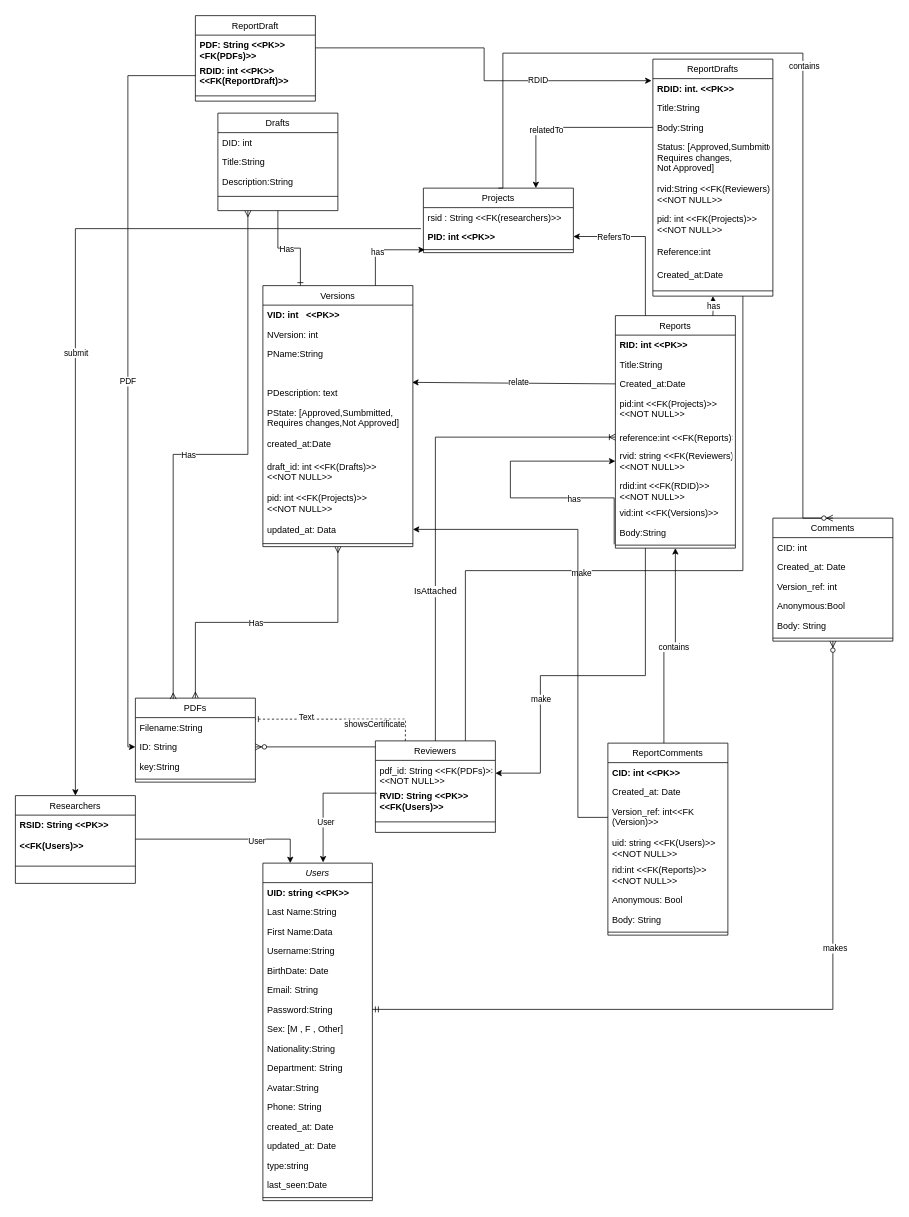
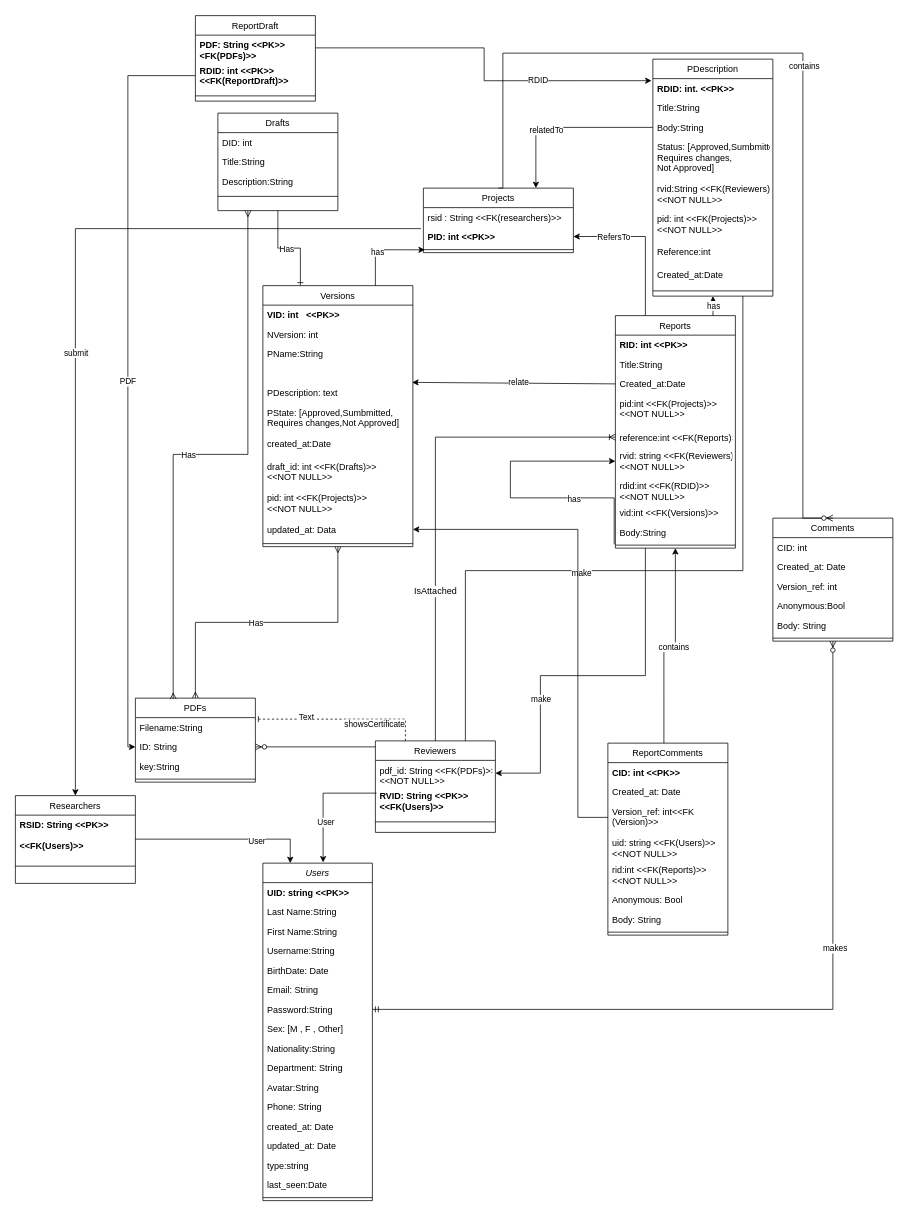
- <mxCell id="67" value="ReportDrafts" style="swimlane;fontStyle=0;align=center;verticalAlign=top;childLayout=stackLayout;horizontal=1;startSize=26;horizontalStack=0;resizeParent=1;resizeLast=0;collapsible=1;marginBottom=0;rounded=0;shadow=0;strokeWidth=1;" parent="1" vertex="1"><mxGeometry x="870" y="78" width="160" height="316" as="geometry"><mxRectangle x="340" y="380" width="170" height="26" as="alternateBounds" /></mxGeometry></mxCell>
+ <mxCell id="67" value="PDescription" style="swimlane;fontStyle=0;align=center;verticalAlign=top;childLayout=stackLayout;horizontal=1;startSize=26;horizontalStack=0;resizeParent=1;resizeLast=0;collapsible=1;marginBottom=0;rounded=0;shadow=0;strokeWidth=1;" parent="1" vertex="1"><mxGeometry x="870" y="78" width="160" height="316" as="geometry"><mxRectangle x="340" y="380" width="170" height="26" as="alternateBounds" /></mxGeometry></mxCell>
- <mxCell id="43" value="First Name:Data" style="text;align=left;verticalAlign=top;spacingLeft=4;spacingRight=4;overflow=hidden;rotatable=0;points=[[0,0.5],[1,0.5]];portConstraint=eastwest;rounded=0;shadow=0;html=0;" parent="40" vertex="1"><mxGeometry y="78" width="146" height="26" as="geometry" /></mxCell>
+ <mxCell id="43" value="First Name:String" style="text;align=left;verticalAlign=top;spacingLeft=4;spacingRight=4;overflow=hidden;rotatable=0;points=[[0,0.5],[1,0.5]];portConstraint=eastwest;rounded=0;shadow=0;html=0;" parent="40" vertex="1"><mxGeometry y="78" width="146" height="26" as="geometry" /></mxCell>
